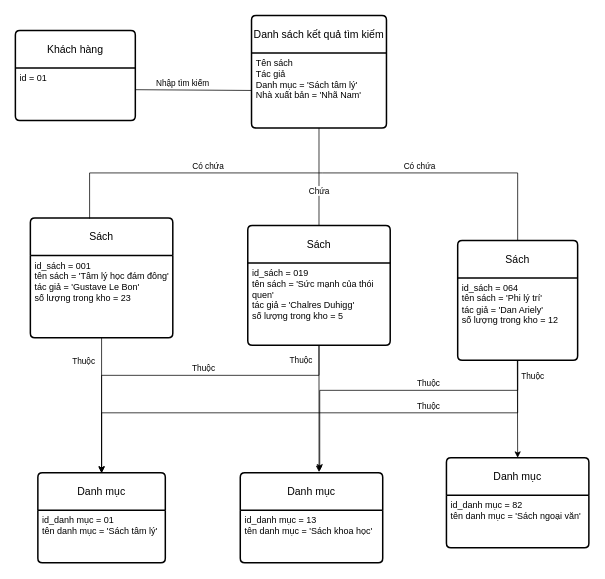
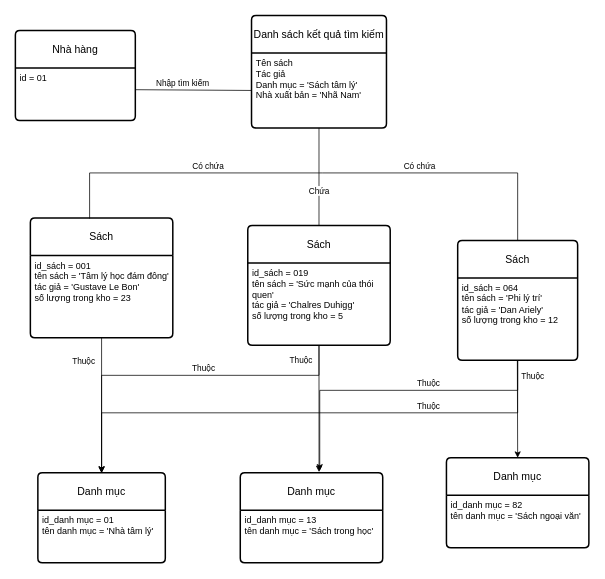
- <mxCell id="2" value="Khách hàng" style="swimlane;childLayout=stackLayout;horizontal=1;startSize=50;horizontalStack=0;rounded=1;fontSize=14;fontStyle=0;strokeWidth=2;resizeParent=0;resizeLast=1;shadow=0;dashed=0;align=center;arcSize=4;whiteSpace=wrap;html=1;" vertex="1" parent="1"><mxGeometry x="20" y="40" width="160" height="120" as="geometry" /></mxCell>
+ <mxCell id="2" value="Nhà hàng" style="swimlane;childLayout=stackLayout;horizontal=1;startSize=50;horizontalStack=0;rounded=1;fontSize=14;fontStyle=0;strokeWidth=2;resizeParent=0;resizeLast=1;shadow=0;dashed=0;align=center;arcSize=4;whiteSpace=wrap;html=1;" vertex="1" parent="1"><mxGeometry x="20" y="40" width="160" height="120" as="geometry" /></mxCell>
- <mxCell id="13" value="id_danh mục = 13&lt;div&gt;tên danh mục = 'Sách khoa học'&lt;/div&gt;" style="align=left;strokeColor=none;fillColor=none;spacingLeft=4;spacingRight=4;fontSize=12;verticalAlign=top;resizable=0;rotatable=0;part=1;html=1;whiteSpace=wrap;" vertex="1" parent="12"><mxGeometry y="50" width="190" height="70" as="geometry" /></mxCell>
+ <mxCell id="13" value="id_danh mục = 13&lt;div&gt;tên danh mục = 'Sách trong học'&lt;/div&gt;" style="align=left;strokeColor=none;fillColor=none;spacingLeft=4;spacingRight=4;fontSize=12;verticalAlign=top;resizable=0;rotatable=0;part=1;html=1;whiteSpace=wrap;" vertex="1" parent="12"><mxGeometry y="50" width="190" height="70" as="geometry" /></mxCell>
- <mxCell id="11" value="id_danh mục = 01&lt;div&gt;tên danh mục = 'Sách tâm lý'&lt;/div&gt;" style="align=left;strokeColor=none;fillColor=none;spacingLeft=4;spacingRight=4;fontSize=12;verticalAlign=top;resizable=0;rotatable=0;part=1;html=1;whiteSpace=wrap;" vertex="1" parent="10"><mxGeometry y="50" width="170" height="70" as="geometry" /></mxCell>
+ <mxCell id="11" value="id_danh mục = 01&lt;div&gt;tên danh mục = 'Nhà tâm lý'&lt;/div&gt;" style="align=left;strokeColor=none;fillColor=none;spacingLeft=4;spacingRight=4;fontSize=12;verticalAlign=top;resizable=0;rotatable=0;part=1;html=1;whiteSpace=wrap;" vertex="1" parent="10"><mxGeometry y="50" width="170" height="70" as="geometry" /></mxCell>
